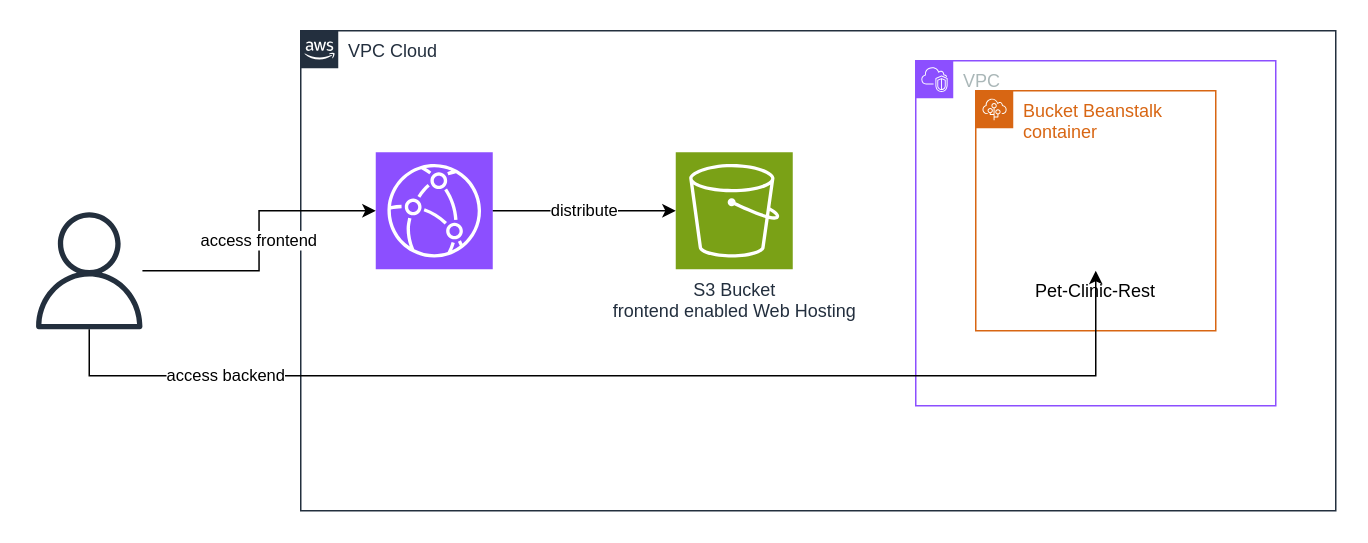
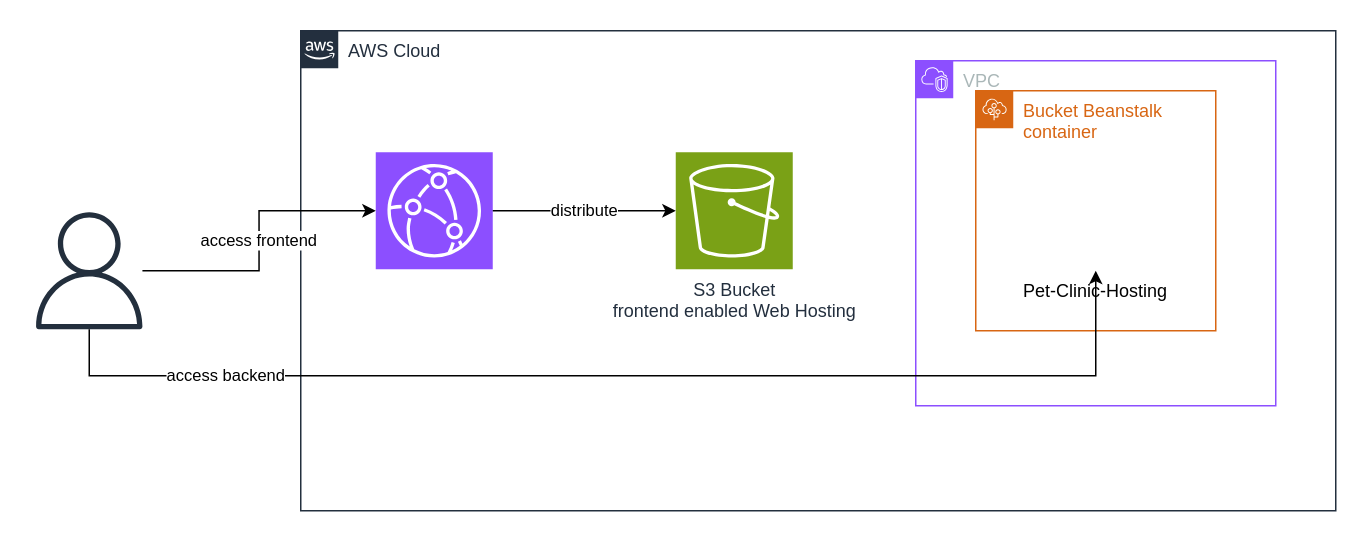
- <mxCell id="6" value="VPC Cloud" style="points=[[0,0],[0.25,0],[0.5,0],[0.75,0],[1,0],[1,0.25],[1,0.5],[1,0.75],[1,1],[0.75,1],[0.5,1],[0.25,1],[0,1],[0,0.75],[0,0.5],[0,0.25]];outlineConnect=0;gradientColor=none;html=1;whiteSpace=wrap;fontSize=12;fontStyle=0;container=1;pointerEvents=0;collapsible=0;recursiveResize=0;shape=mxgraph.aws4.group;grIcon=mxgraph.aws4.group_aws_cloud_alt;strokeColor=#232F3E;fillColor=none;verticalAlign=top;align=left;spacingLeft=30;fontColor=#232F3E;dashed=0;" vertex="1" parent="1"><mxGeometry x="200" width="690" height="320" as="geometry" y="20" /></mxCell>
+ <mxCell id="6" value="AWS Cloud" style="points=[[0,0],[0.25,0],[0.5,0],[0.75,0],[1,0],[1,0.25],[1,0.5],[1,0.75],[1,1],[0.75,1],[0.5,1],[0.25,1],[0,1],[0,0.75],[0,0.5],[0,0.25]];outlineConnect=0;gradientColor=none;html=1;whiteSpace=wrap;fontSize=12;fontStyle=0;container=1;pointerEvents=0;collapsible=0;recursiveResize=0;shape=mxgraph.aws4.group;grIcon=mxgraph.aws4.group_aws_cloud_alt;strokeColor=#232F3E;fillColor=none;verticalAlign=top;align=left;spacingLeft=30;fontColor=#232F3E;dashed=0;" vertex="1" parent="1"><mxGeometry x="200" width="690" height="320" as="geometry" y="20" /></mxCell>
- <mxCell id="3" value="Pet-Clinic-Rest" style="shape=image;verticalLabelPosition=bottom;labelBackgroundColor=default;verticalAlign=top;aspect=fixed;imageAspect=0;image=https://dz2cdn1.dzone.com/storage/temp/12434118-spring-boot-logo.png;" vertex="1" parent="2"><mxGeometry x="35.97" y="41" width="88.06" height="79" as="geometry" /></mxCell>
+ <mxCell id="3" value="Pet-Clinic-Hosting" style="shape=image;verticalLabelPosition=bottom;labelBackgroundColor=default;verticalAlign=top;aspect=fixed;imageAspect=0;image=https://dz2cdn1.dzone.com/storage/temp/12434118-spring-boot-logo.png;" vertex="1" parent="2"><mxGeometry x="35.97" y="41" width="88.06" height="79" as="geometry" /></mxCell>
